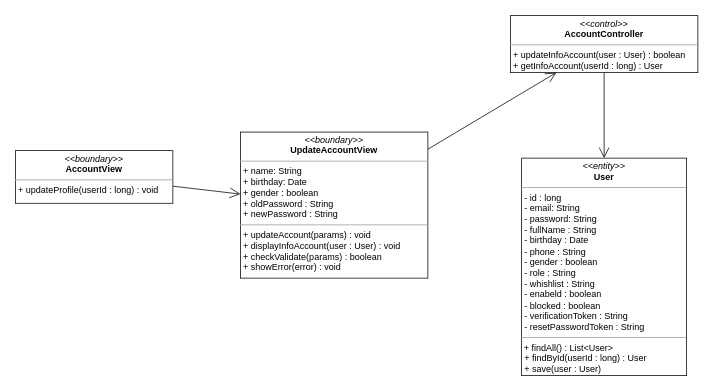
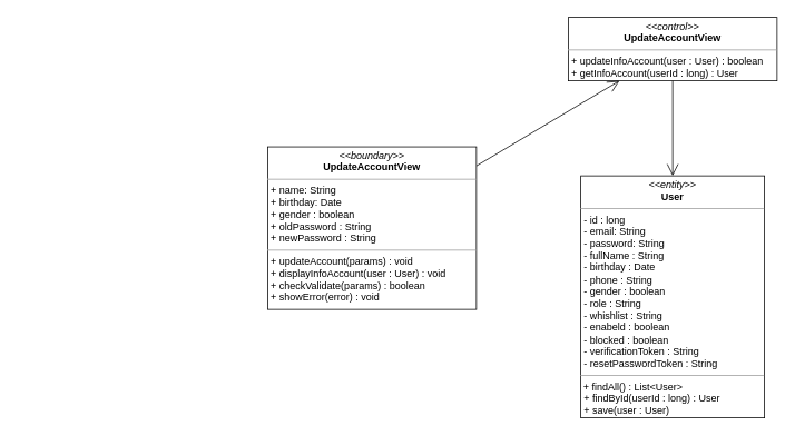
- <mxCell id="3" value="&lt;p style=&quot;margin: 0px ; margin-top: 4px ; text-align: center&quot;&gt;&lt;i&gt;&amp;lt;&amp;lt;control&amp;gt;&amp;gt;&lt;/i&gt;&lt;br&gt;&lt;b&gt;AccountController&lt;/b&gt;&lt;br&gt;&lt;/p&gt;&lt;hr size=&quot;1&quot;&gt;&lt;p style=&quot;margin: 0px ; margin-left: 4px&quot;&gt;&lt;/p&gt;&lt;p style=&quot;margin: 0px ; margin-left: 4px&quot;&gt;+ updateInfoAccount(user : User) : boolean&lt;br&gt;&lt;/p&gt;&lt;p style=&quot;margin: 0px ; margin-left: 4px&quot;&gt;+ getInfoAccount(userId : long) : User&lt;/p&gt;" style="verticalAlign=top;align=left;overflow=fill;fontSize=12;fontFamily=Helvetica;html=1;" parent="1" vertex="1"><mxGeometry x="680" y="20" width="250" height="76" as="geometry" /></mxCell>
+ <mxCell id="3" value="&lt;p style=&quot;margin: 0px ; margin-top: 4px ; text-align: center&quot;&gt;&lt;i&gt;&amp;lt;&amp;lt;control&amp;gt;&amp;gt;&lt;/i&gt;&lt;br&gt;&lt;b&gt;UpdateAccountView&lt;/b&gt;&lt;br&gt;&lt;/p&gt;&lt;hr size=&quot;1&quot;&gt;&lt;p style=&quot;margin: 0px ; margin-left: 4px&quot;&gt;&lt;/p&gt;&lt;p style=&quot;margin: 0px ; margin-left: 4px&quot;&gt;+ updateInfoAccount(user : User) : boolean&lt;br&gt;&lt;/p&gt;&lt;p style=&quot;margin: 0px ; margin-left: 4px&quot;&gt;+ getInfoAccount(userId : long) : User&lt;/p&gt;" style="verticalAlign=top;align=left;overflow=fill;fontSize=12;fontFamily=Helvetica;html=1;" parent="1" vertex="1"><mxGeometry x="680" y="20" width="250" height="76" as="geometry" /></mxCell>
- <mxCell id="6" value="&lt;p style=&quot;margin: 0px ; margin-top: 4px ; text-align: center&quot;&gt;&lt;i&gt;&amp;lt;&amp;lt;boundary&amp;gt;&amp;gt;&lt;/i&gt;&lt;br&gt;&lt;b&gt;AccountView&lt;/b&gt;&lt;/p&gt;&lt;hr size=&quot;1&quot;&gt;&lt;p style=&quot;margin: 0px ; margin-left: 4px&quot;&gt;&lt;span&gt;+ updateProfile(userId : long) : void&lt;/span&gt;&lt;/p&gt;" style="verticalAlign=top;align=left;overflow=fill;fontSize=12;fontFamily=Helvetica;html=1;" parent="1" vertex="1"><mxGeometry x="20" y="200" width="210" height="70.19" as="geometry" /></mxCell>
- <mxCell id="8" value="" style="endArrow=open;endFill=1;endSize=12;html=1;" parent="1" source="6" target="7" edge="1"><mxGeometry width="160" relative="1" as="geometry"><mxPoint x="270" y="200" as="sourcePoint" /><mxPoint x="430" y="200" as="targetPoint" /></mxGeometry></mxCell>
